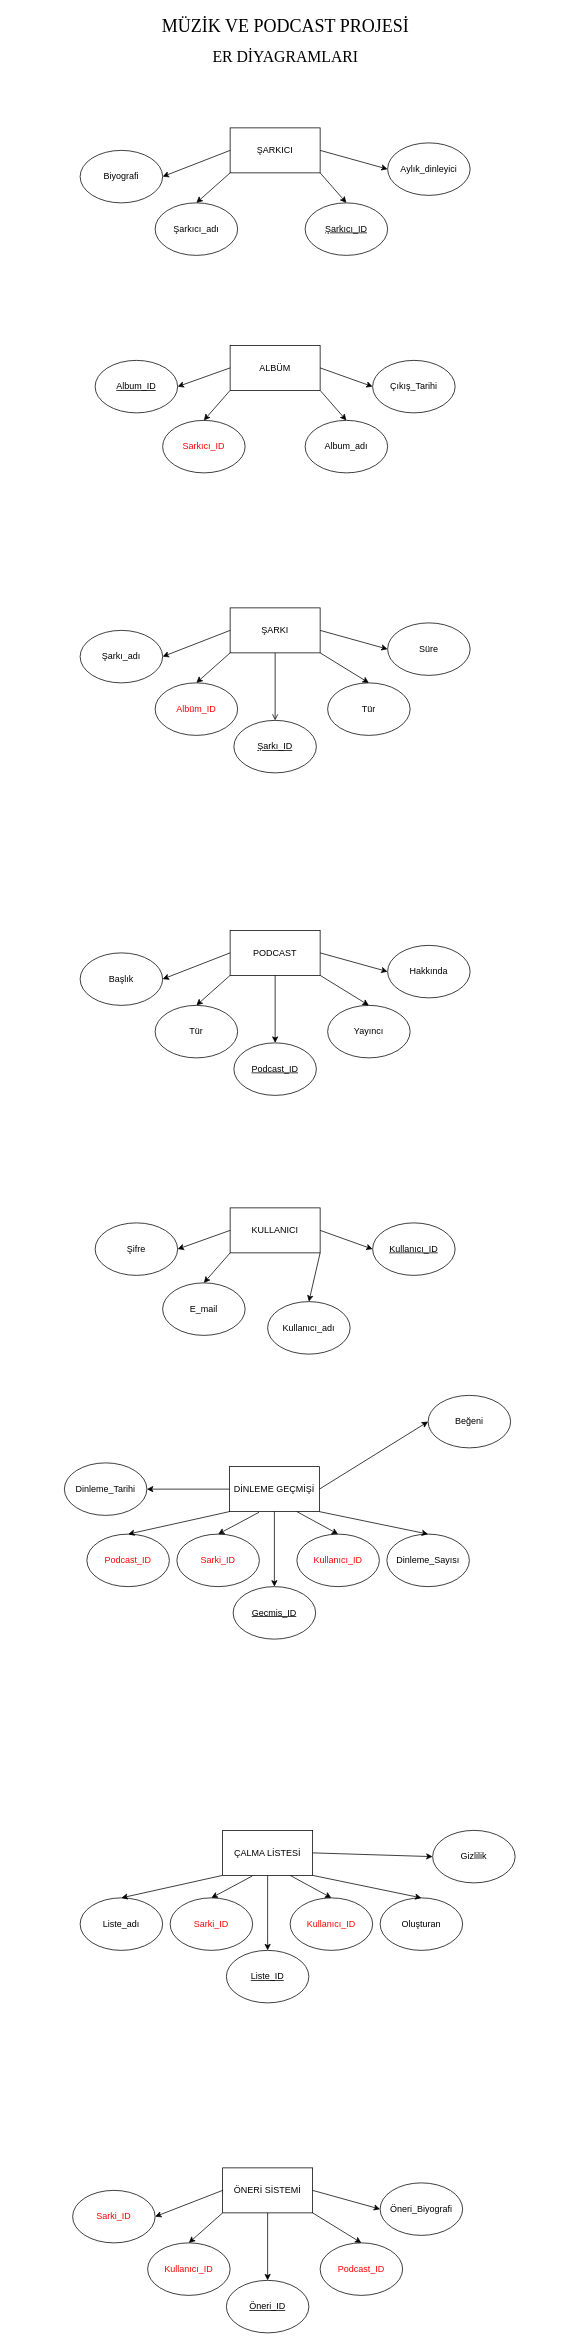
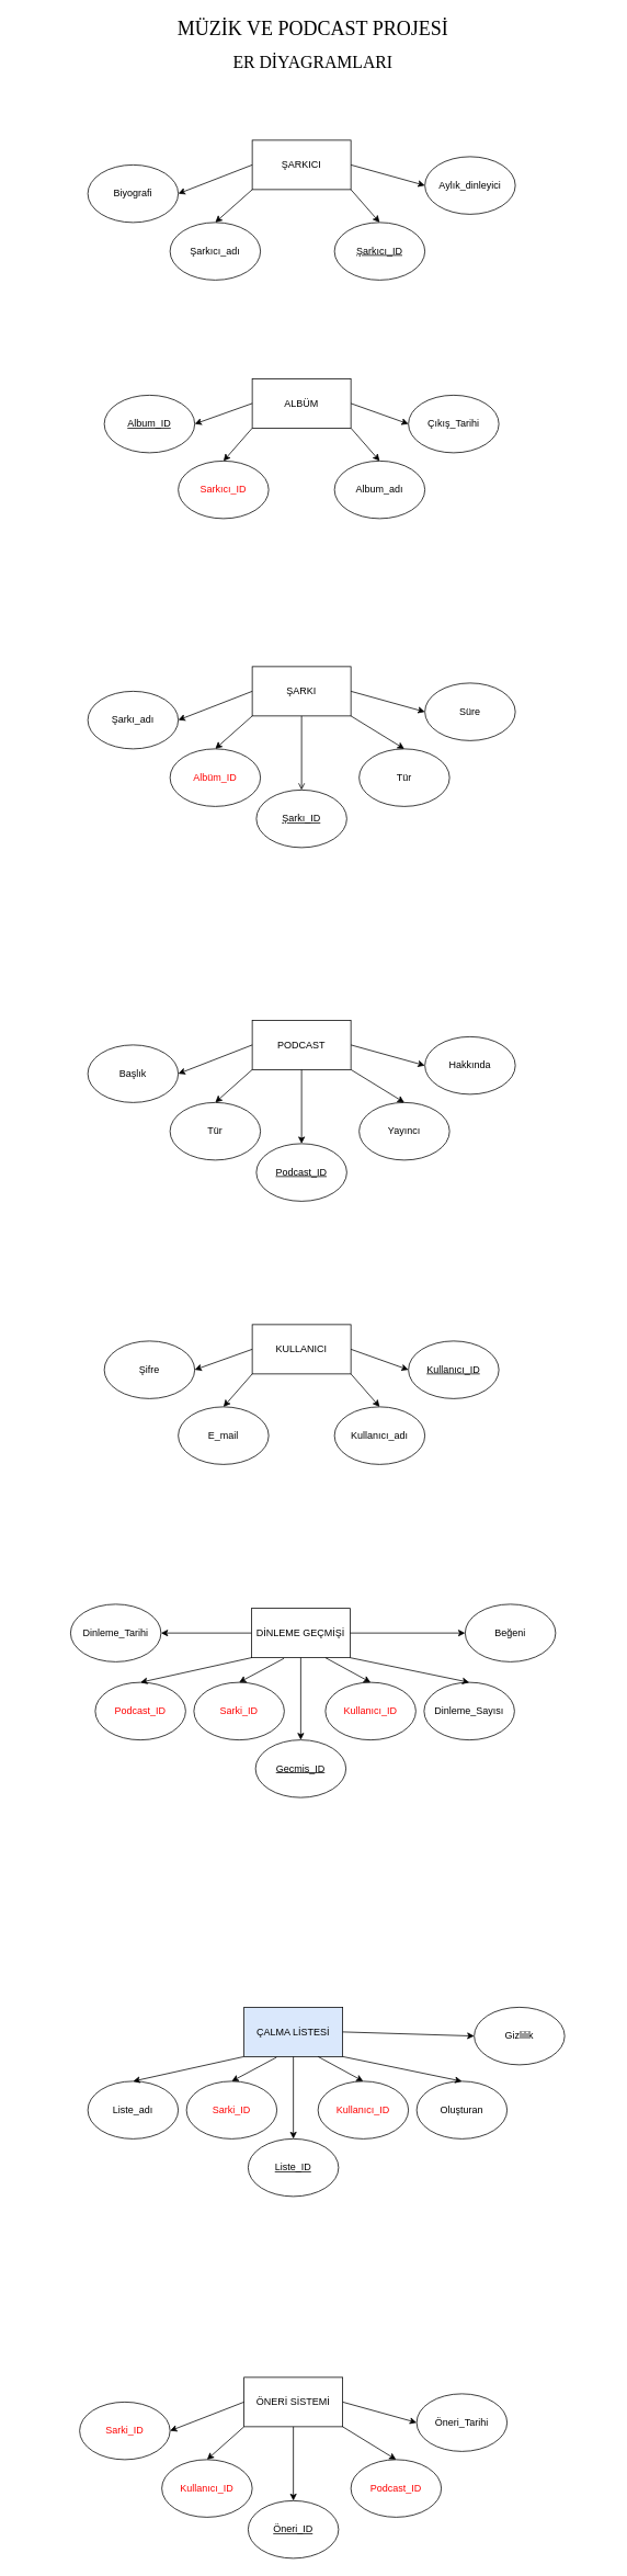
- <mxCell id="6" value="Kullanıcı_adı" style="ellipse;whiteSpace=wrap;html=1;" parent="1" vertex="1"><mxGeometry x="356" y="1735" width="110" height="70" as="geometry" /></mxCell>
+ <mxCell id="6" value="Kullanıcı_adı" style="ellipse;whiteSpace=wrap;html=1;" parent="1" vertex="1"><mxGeometry x="406" y="1710" width="110" height="70" as="geometry" /></mxCell>
- <mxCell id="82" value="Beğeni" style="ellipse;whiteSpace=wrap;html=1;" parent="1" vertex="1"><mxGeometry x="570" y="1860" width="110" height="70" as="geometry" /></mxCell>
+ <mxCell id="82" value="Beğeni" style="ellipse;whiteSpace=wrap;html=1;" parent="1" vertex="1"><mxGeometry x="565" y="1950" width="110" height="70" as="geometry" /></mxCell>
- <mxCell id="63" value="ÇALMA LİSTESİ" style="rounded=0;whiteSpace=wrap;html=1;" parent="1" vertex="1"><mxGeometry x="296" y="2440" width="120" height="60" as="geometry" /></mxCell>
+ <mxCell id="63" value="ÇALMA LİSTESİ" style="rounded=0;whiteSpace=wrap;html=1;fillColor=#dae8fc;" parent="1" vertex="1"><mxGeometry x="296" y="2440" width="120" height="60" as="geometry" /></mxCell>
- <mxCell id="50" value="Öneri_Biyografi" style="ellipse;whiteSpace=wrap;html=1;" parent="1" vertex="1"><mxGeometry x="506" y="2910" width="110" height="70" as="geometry" /></mxCell>
+ <mxCell id="50" value="Öneri_Tarihi" style="ellipse;whiteSpace=wrap;html=1;" parent="1" vertex="1"><mxGeometry x="506" y="2910" width="110" height="70" as="geometry" /></mxCell>
